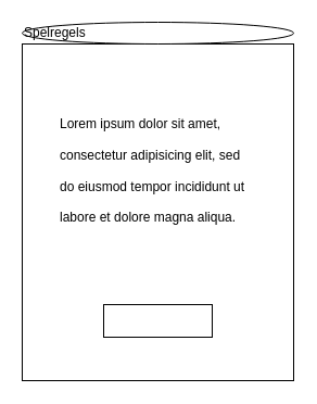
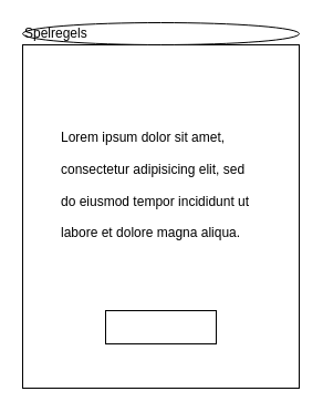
- <mxCell id="4" value="&lt;h1&gt;&lt;span style=&quot;background-color: initial; font-size: 12px; font-weight: normal;&quot;&gt;Lorem ipsum dolor sit amet, consectetur adipisicing elit, sed do eiusmod tempor incididunt ut labore et dolore magna aliqua.&lt;/span&gt;&lt;br&gt;&lt;/h1&gt;" style="text;html=1;strokeColor=none;fillColor=none;spacing=5;spacingTop=-20;whiteSpace=wrap;overflow=hidden;rounded=0;" vertex="1" parent="1"><mxGeometry x="50" y="90" width="190" height="120" as="geometry" /></mxCell>
+ <mxCell id="4" value="&lt;h1&gt;&lt;span style=&quot;background-color: initial; font-size: 12px; font-weight: normal;&quot;&gt;Lorem ipsum dolor sit amet, consectetur adipisicing elit, sed do eiusmod tempor incididunt ut labore et dolore magna aliqua.&lt;/span&gt;&lt;br&gt;&lt;/h1&gt;" style="text;html=1;strokeColor=none;fillColor=none;spacing=5;spacingTop=-20;whiteSpace=wrap;overflow=hidden;rounded=0;" vertex="1" parent="1"><mxGeometry x="50" y="100" width="190" height="120" as="geometry" /></mxCell>
